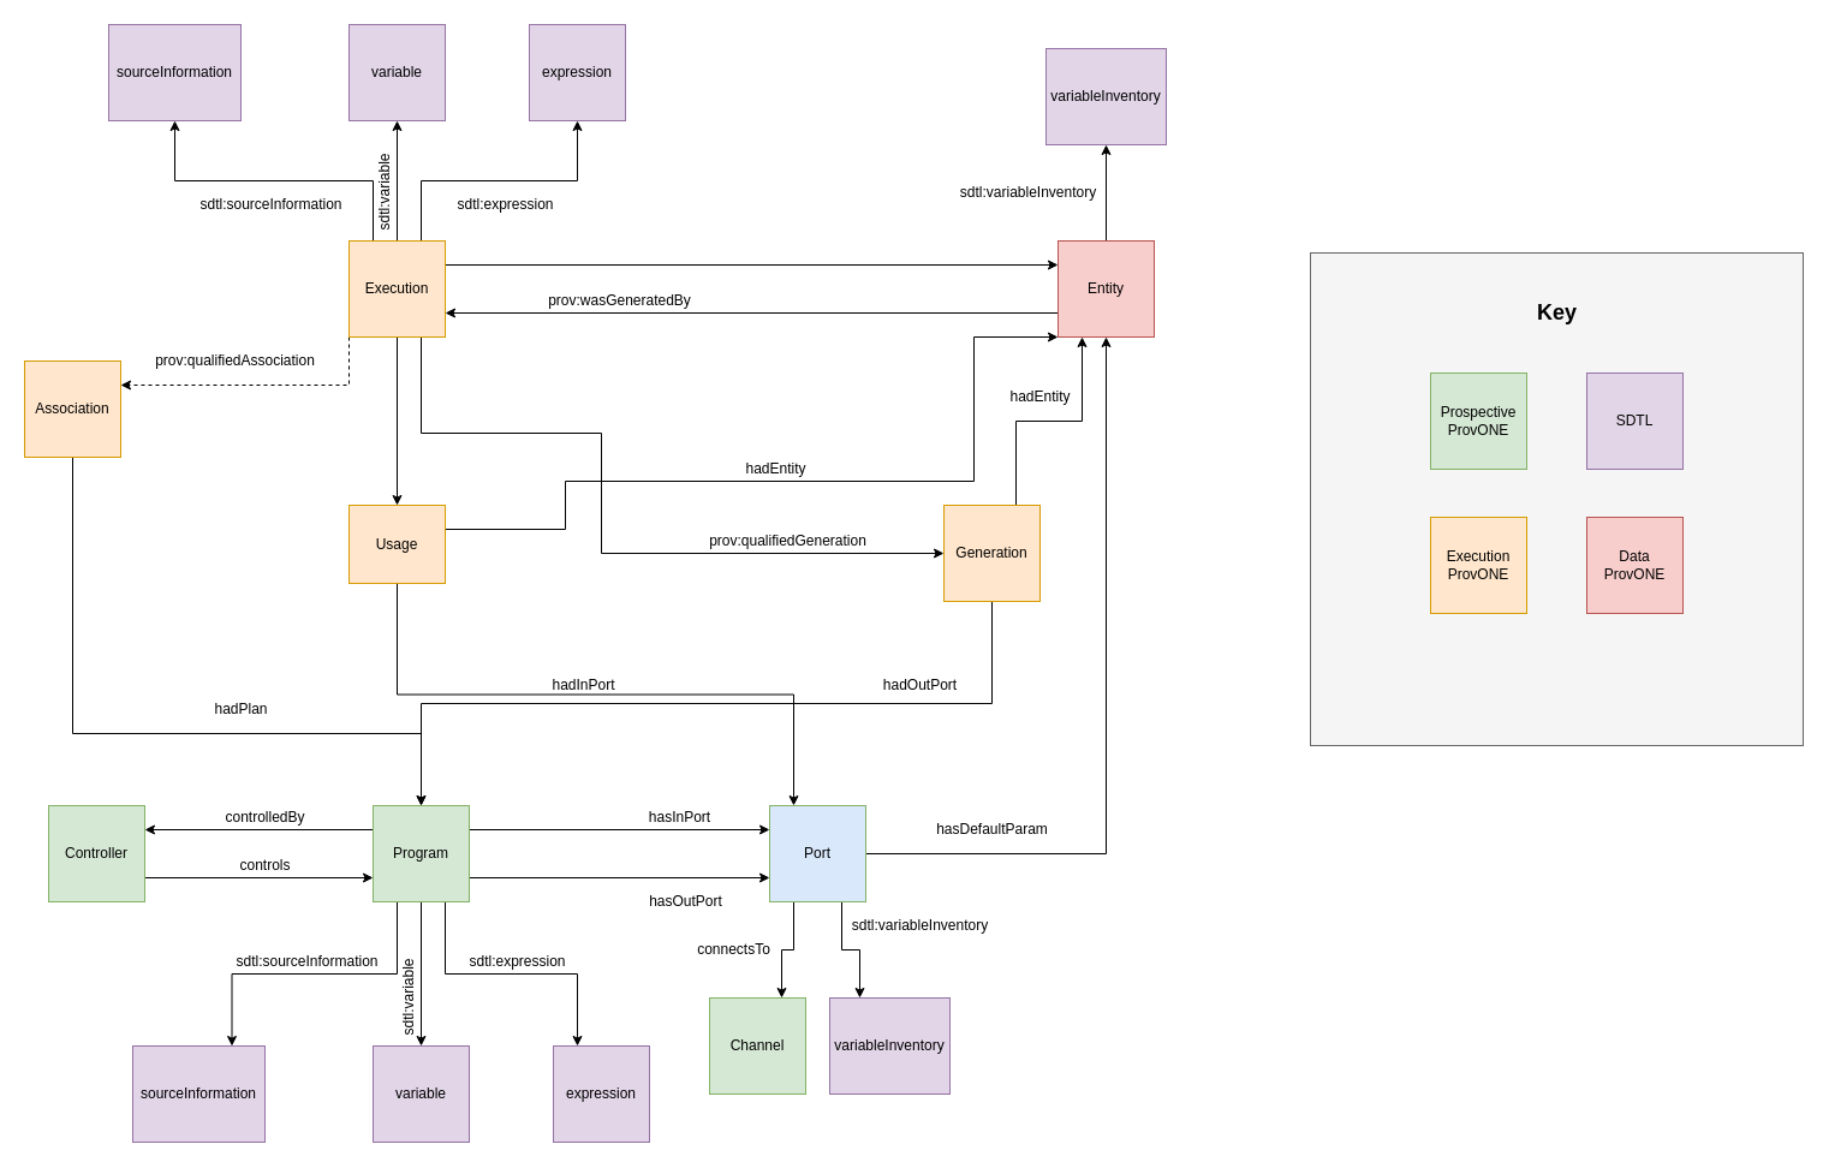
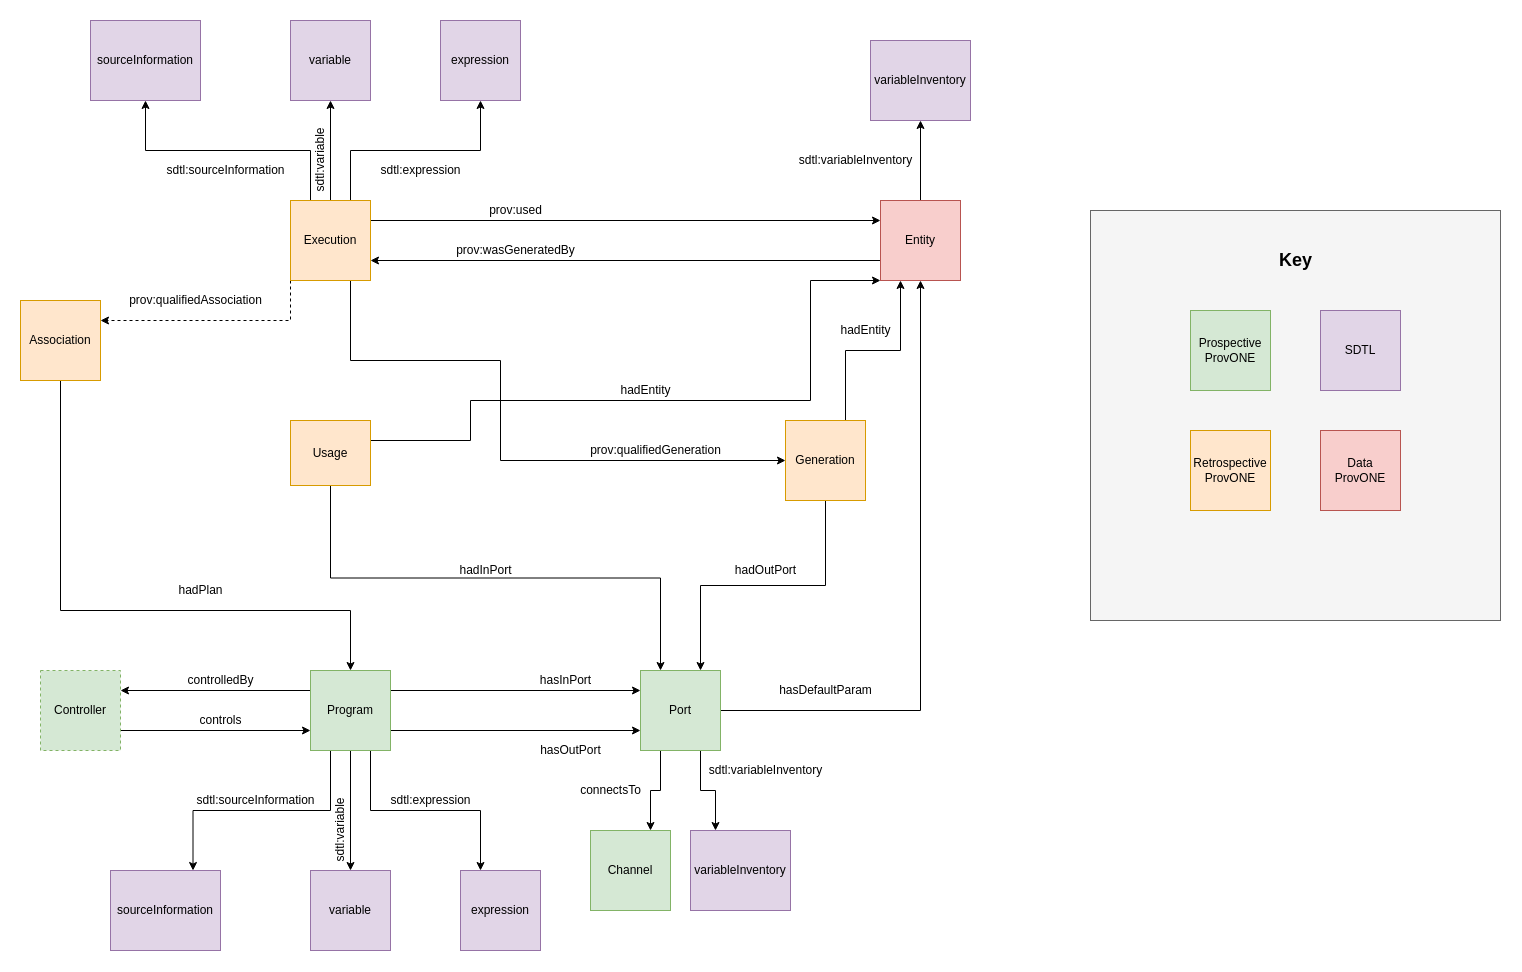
+ <mxCell id="43" value="prov:used" style="text;html=1;align=center;verticalAlign=middle;resizable=0;points=[];autosize=1;" vertex="1" parent="1"><mxGeometry x="480" y="200" width="70" height="20" as="geometry" /></mxCell>
- <mxCell id="34" style="edgeStyle=orthogonalEdgeStyle;rounded=0;orthogonalLoop=1;jettySize=auto;html=1;exitX=0.5;exitY=1;exitDx=0;exitDy=0;" edge="1" parent="1" source="39" target="55"><mxGeometry relative="1" as="geometry" /></mxCell>
- <mxCell id="47" value="Execution&lt;br&gt;ProvONE" style="whiteSpace=wrap;html=1;aspect=fixed;fillColor=#ffe6cc;strokeColor=#d79b00;" vertex="1" parent="1"><mxGeometry x="1190" y="430" width="80" height="80" as="geometry" /></mxCell>
+ <mxCell id="47" value="Retrospective&lt;br&gt;ProvONE" style="whiteSpace=wrap;html=1;aspect=fixed;fillColor=#ffe6cc;strokeColor=#d79b00;" vertex="1" parent="1"><mxGeometry x="1190" y="430" width="80" height="80" as="geometry" /></mxCell>
- <mxCell id="56" style="edgeStyle=orthogonalEdgeStyle;rounded=0;orthogonalLoop=1;jettySize=auto;html=1;exitX=0.5;exitY=1;exitDx=0;exitDy=0;" edge="1" parent="1" source="58" target="9"><mxGeometry relative="1" as="geometry" /></mxCell>
+ <mxCell id="56" style="edgeStyle=orthogonalEdgeStyle;rounded=0;orthogonalLoop=1;jettySize=auto;html=1;exitX=0.5;exitY=1;exitDx=0;exitDy=0;entryX=0.75;entryY=0;entryDx=0;entryDy=0;" edge="1" parent="1" source="58" target="13"><mxGeometry relative="1" as="geometry" /></mxCell>
- <mxCell id="25" value="Controller" style="whiteSpace=wrap;html=1;aspect=fixed;fillColor=#d5e8d4;strokeColor=#82b366;" vertex="1" parent="1"><mxGeometry y="670" width="80" height="80" as="geometry" x="40" /></mxCell>
+ <mxCell id="25" value="Controller" style="whiteSpace=wrap;html=1;aspect=fixed;fillColor=#d5e8d4;strokeColor=#82b366;dashed=1;" vertex="1" parent="1"><mxGeometry y="670" width="80" height="80" as="geometry" x="40" /></mxCell>
- <mxCell id="13" value="Port" style="whiteSpace=wrap;html=1;aspect=fixed;fillColor=#dae8fc;strokeColor=#82b366;" vertex="1" parent="1"><mxGeometry x="640" y="670" width="80" height="80" as="geometry" /></mxCell>
+ <mxCell id="13" value="Port" style="whiteSpace=wrap;html=1;aspect=fixed;fillColor=#d5e8d4;strokeColor=#82b366;" vertex="1" parent="1"><mxGeometry x="640" y="670" width="80" height="80" as="geometry" /></mxCell>
